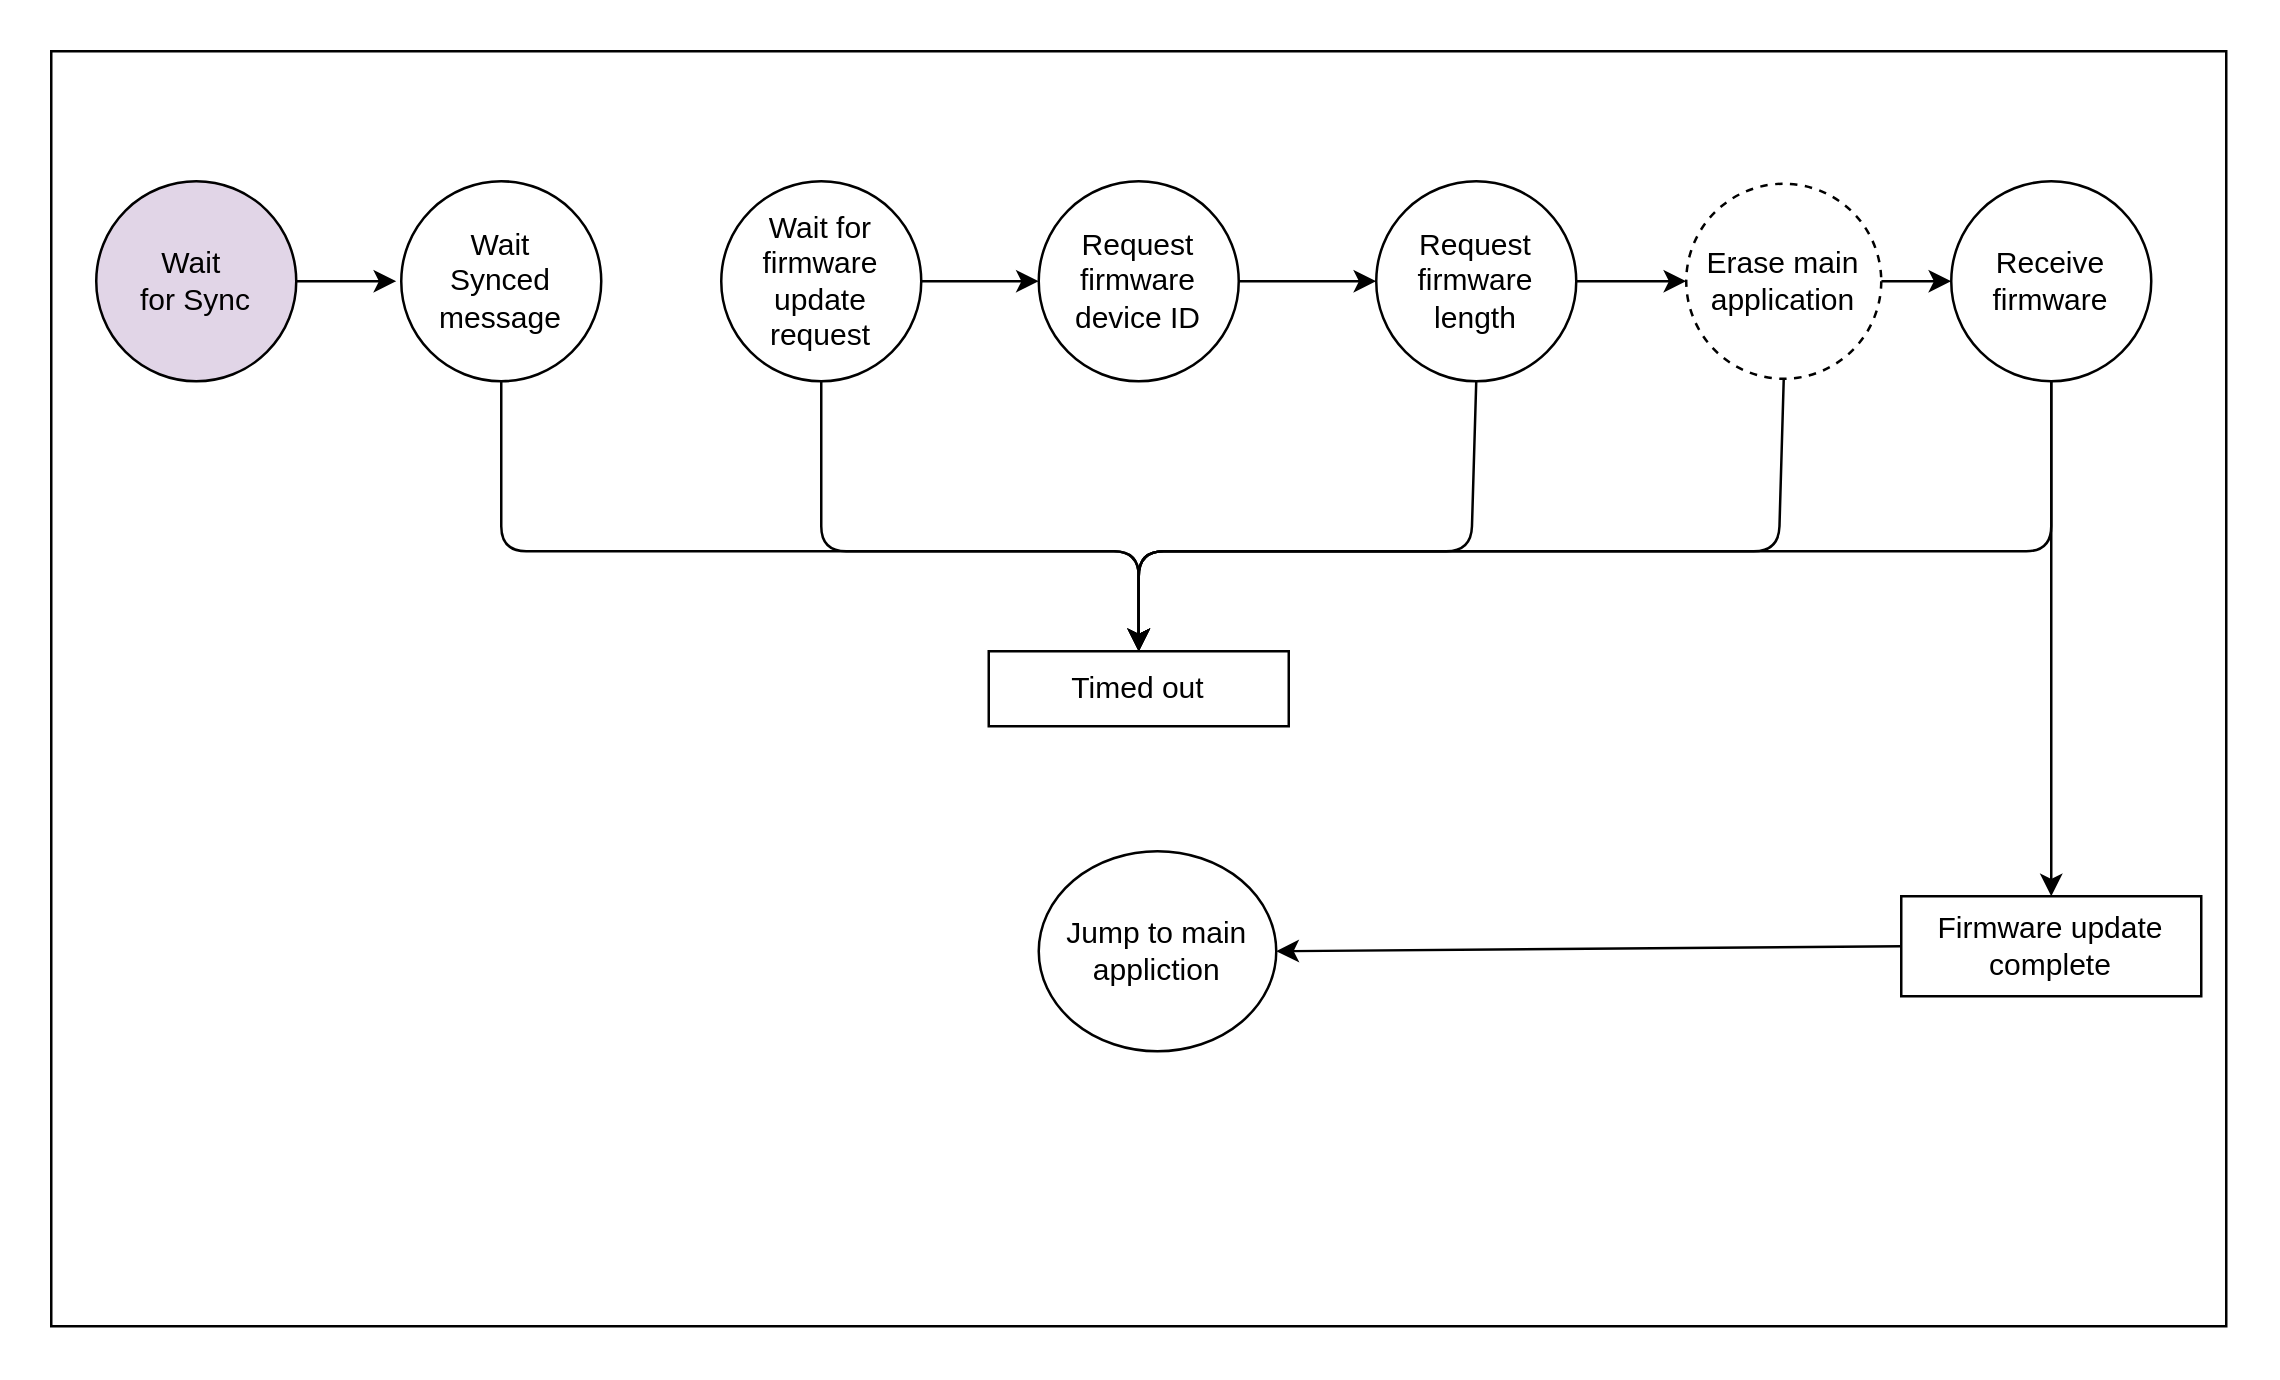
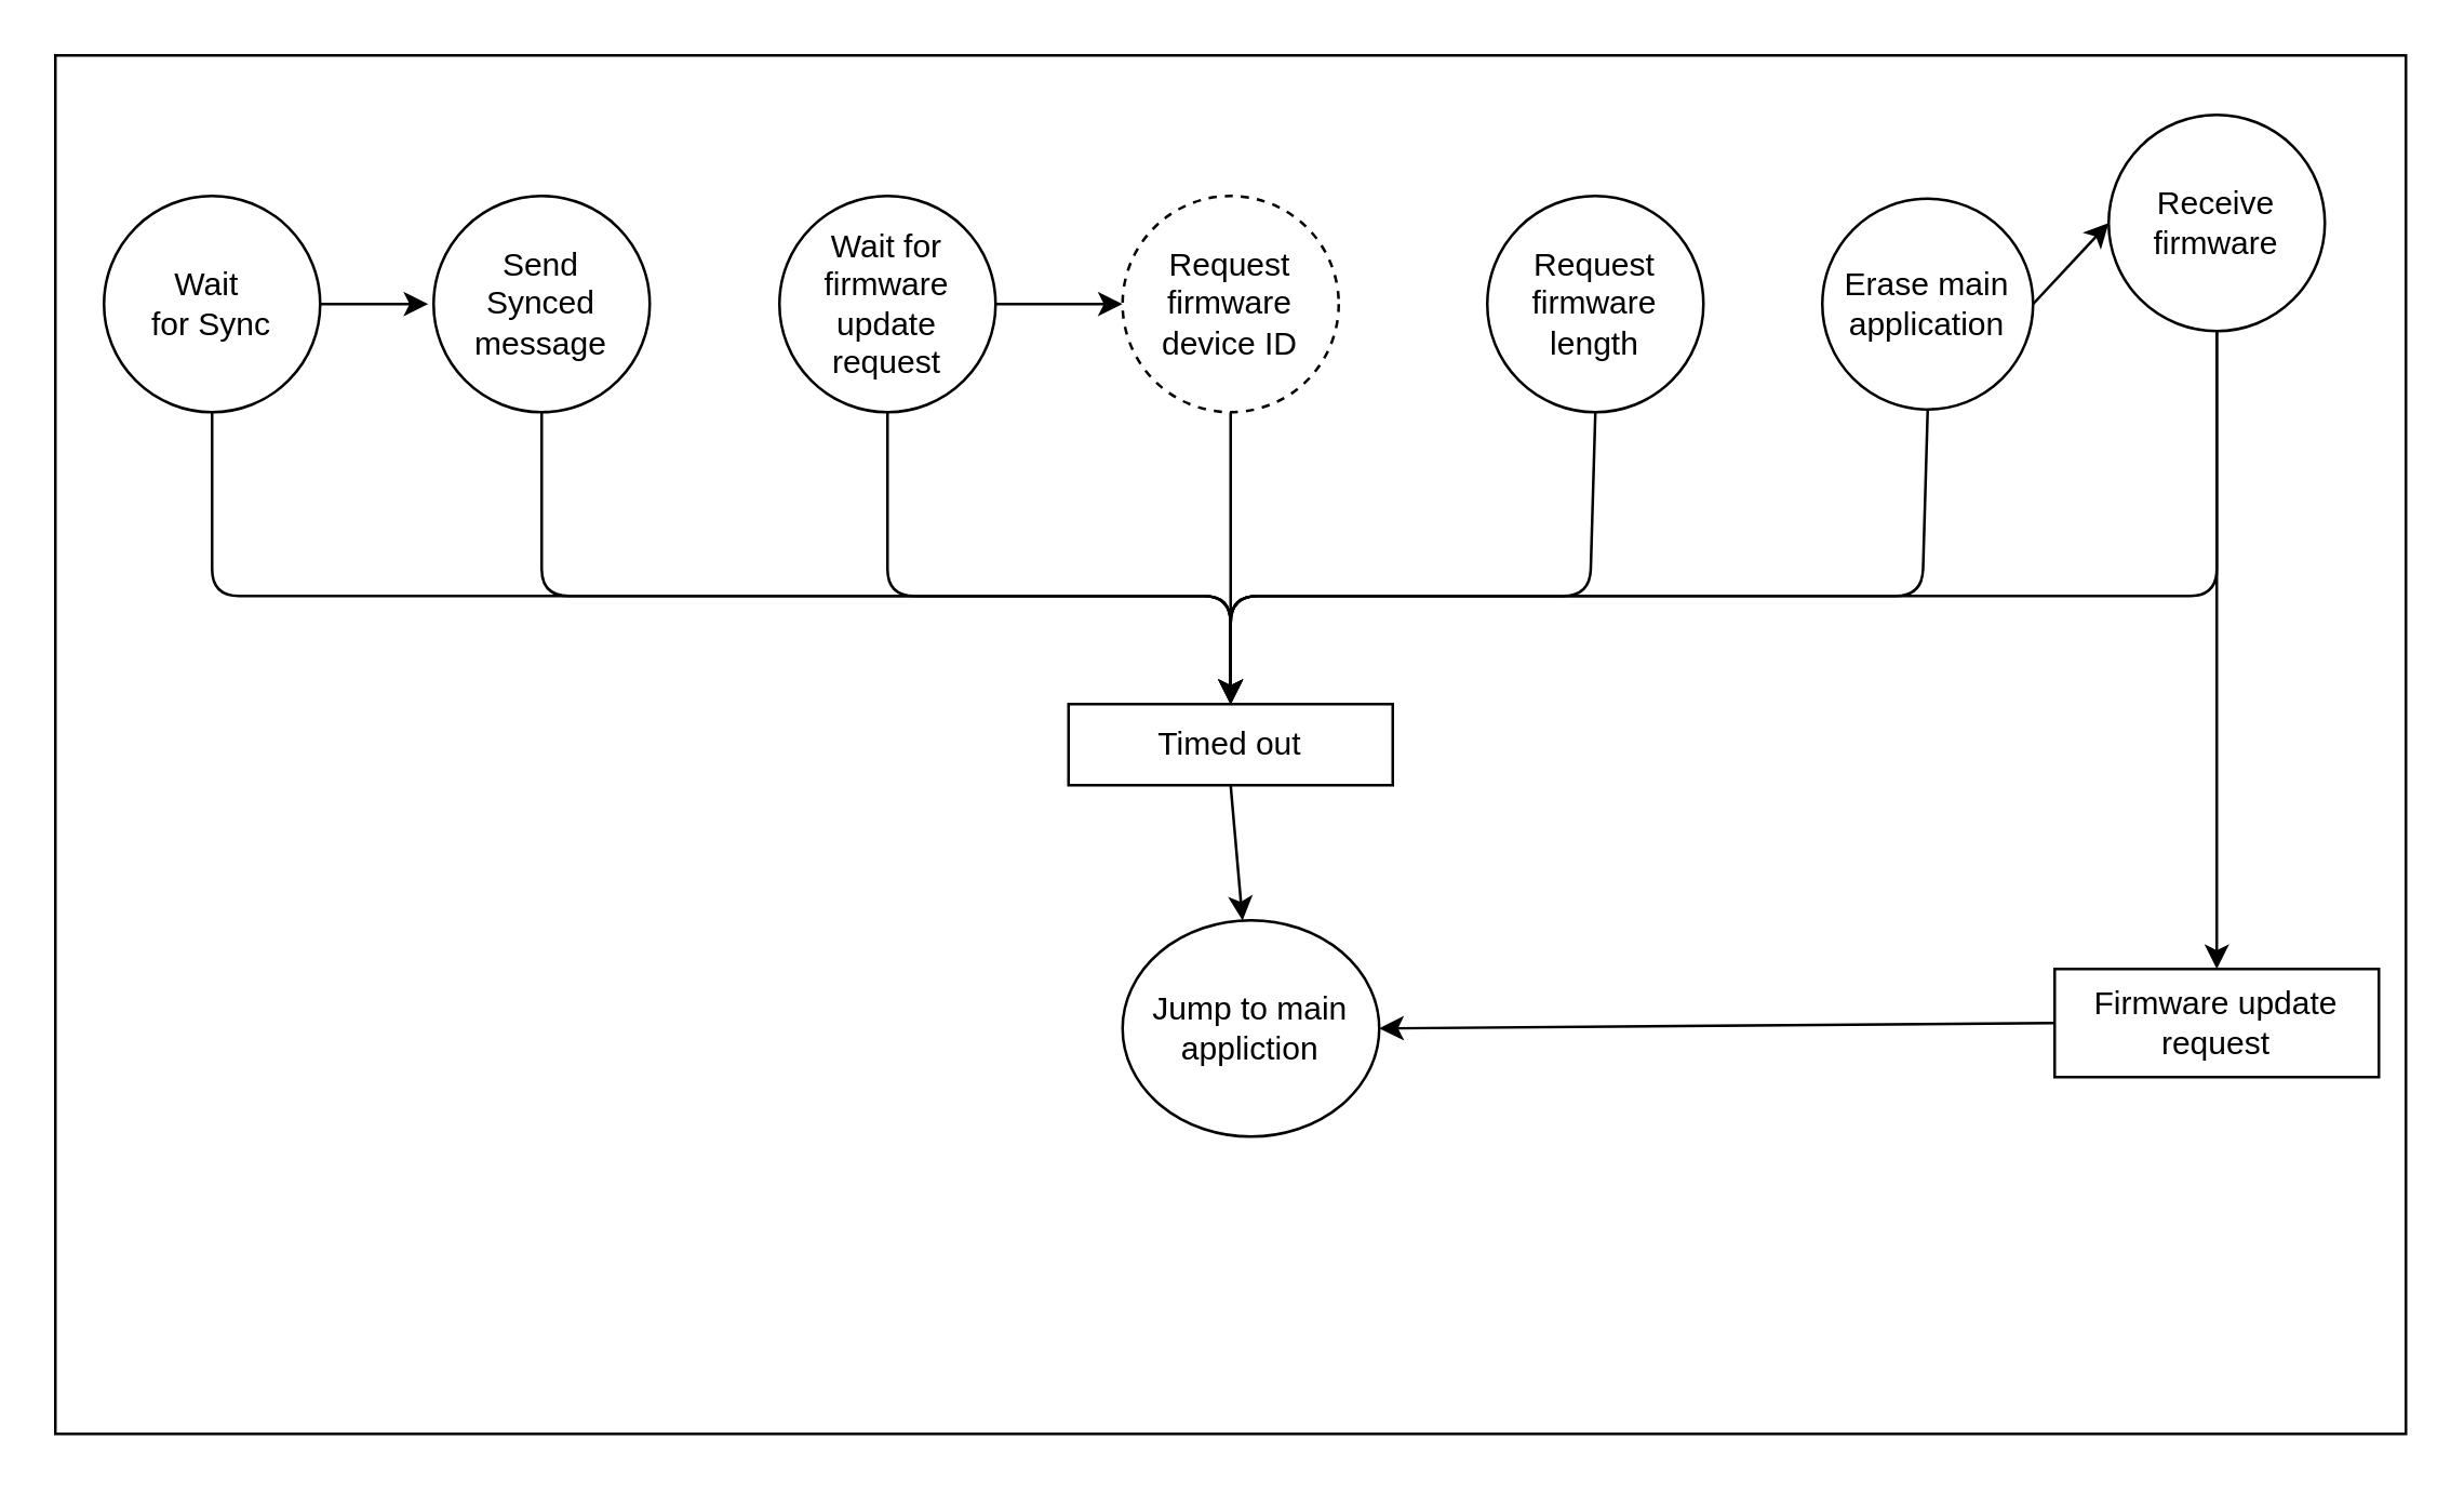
- <mxCell id="5" value="Wait&amp;nbsp;&lt;br&gt;for Sync" style="ellipse;whiteSpace=wrap;html=1;aspect=fixed;fillColor=#e1d5e7;" parent="1" vertex="1"><mxGeometry x="38" y="72" width="80" height="80" as="geometry" /></mxCell>
+ <mxCell id="5" value="Wait&amp;nbsp;&lt;br&gt;for Sync" style="ellipse;whiteSpace=wrap;html=1;aspect=fixed;" parent="1" vertex="1"><mxGeometry x="38" y="72" width="80" height="80" as="geometry" /></mxCell>
- <mxCell id="7" value="Wait&lt;br&gt;Synced&lt;br&gt;message" style="ellipse;whiteSpace=wrap;html=1;aspect=fixed;" parent="1" vertex="1"><mxGeometry x="160" y="72" width="80" height="80" as="geometry" /></mxCell>
+ <mxCell id="7" value="Send&lt;br&gt;Synced&lt;br&gt;message" style="ellipse;whiteSpace=wrap;html=1;aspect=fixed;" parent="1" vertex="1"><mxGeometry x="160" y="72" width="80" height="80" as="geometry" /></mxCell>
- <mxCell id="26" value="Request&lt;br&gt;firmware&lt;br&gt;device ID" style="ellipse;whiteSpace=wrap;html=1;aspect=fixed;" vertex="1" parent="1"><mxGeometry x="415" y="72" width="80" height="80" as="geometry" /></mxCell>
+ <mxCell id="26" value="Request&lt;br&gt;firmware&lt;br&gt;device ID" style="ellipse;whiteSpace=wrap;html=1;aspect=fixed;dashed=1;" vertex="1" parent="1"><mxGeometry x="415" y="72" width="80" height="80" as="geometry" /></mxCell>
- <mxCell id="25" style="edgeStyle=none;html=1;entryX=0;entryY=0.5;entryDx=0;entryDy=0;" edge="1" parent="1" source="26" target="13"><mxGeometry relative="1" as="geometry" /></mxCell>
+ <mxCell id="25" style="edgeStyle=none;html=1;" edge="1" parent="1" source="26" target="21"><mxGeometry relative="1" as="geometry" /></mxCell>
- <mxCell id="12" style="edgeStyle=none;html=1;exitX=1;exitY=0.5;exitDx=0;exitDy=0;entryX=0;entryY=0.5;entryDx=0;entryDy=0;" parent="1" source="13" target="16" edge="1"><mxGeometry relative="1" as="geometry" /></mxCell>
- <mxCell id="16" value="Erase main&lt;br&gt;application" style="ellipse;whiteSpace=wrap;html=1;aspect=fixed;dashed=1;" parent="1" vertex="1"><mxGeometry x="674" y="73" width="78" height="78" as="geometry" /></mxCell>
+ <mxCell id="16" value="Erase main&lt;br&gt;application" style="ellipse;whiteSpace=wrap;html=1;aspect=fixed;" parent="1" vertex="1"><mxGeometry x="674" y="73" width="78" height="78" as="geometry" /></mxCell>
- <mxCell id="19" value="Receive&lt;br&gt;firmware" style="ellipse;whiteSpace=wrap;html=1;aspect=fixed;" parent="1" vertex="1"><mxGeometry x="780" y="72" width="80" height="80" as="geometry" /></mxCell>
+ <mxCell id="19" value="Receive&lt;br&gt;firmware" style="ellipse;whiteSpace=wrap;html=1;aspect=fixed;" parent="1" vertex="1"><mxGeometry x="780" y="42" width="80" height="80" as="geometry" /></mxCell>
+ <mxCell id="3" style="edgeStyle=none;html=1;exitX=0.5;exitY=1;exitDx=0;exitDy=0;entryX=0.5;entryY=0;entryDx=0;entryDy=0;" parent="1" source="5" target="21" edge="1"><mxGeometry relative="1" as="geometry"><Array as="points"><mxPoint x="78" y="220" /><mxPoint x="455" y="220" /></Array></mxGeometry></mxCell>
+ <mxCell id="20" style="edgeStyle=none;html=1;exitX=0.5;exitY=1;exitDx=0;exitDy=0;" parent="1" source="21" target="24" edge="1"><mxGeometry relative="1" as="geometry" /></mxCell>
- <mxCell id="23" value="Firmware update&lt;br&gt;complete" style="rounded=0;whiteSpace=wrap;html=1;" parent="1" vertex="1"><mxGeometry x="760" y="358" width="120" height="40" as="geometry" /></mxCell>
+ <mxCell id="23" value="Firmware update&lt;br&gt;request" style="rounded=0;whiteSpace=wrap;html=1;" parent="1" vertex="1"><mxGeometry x="760" y="358" width="120" height="40" as="geometry" /></mxCell>
